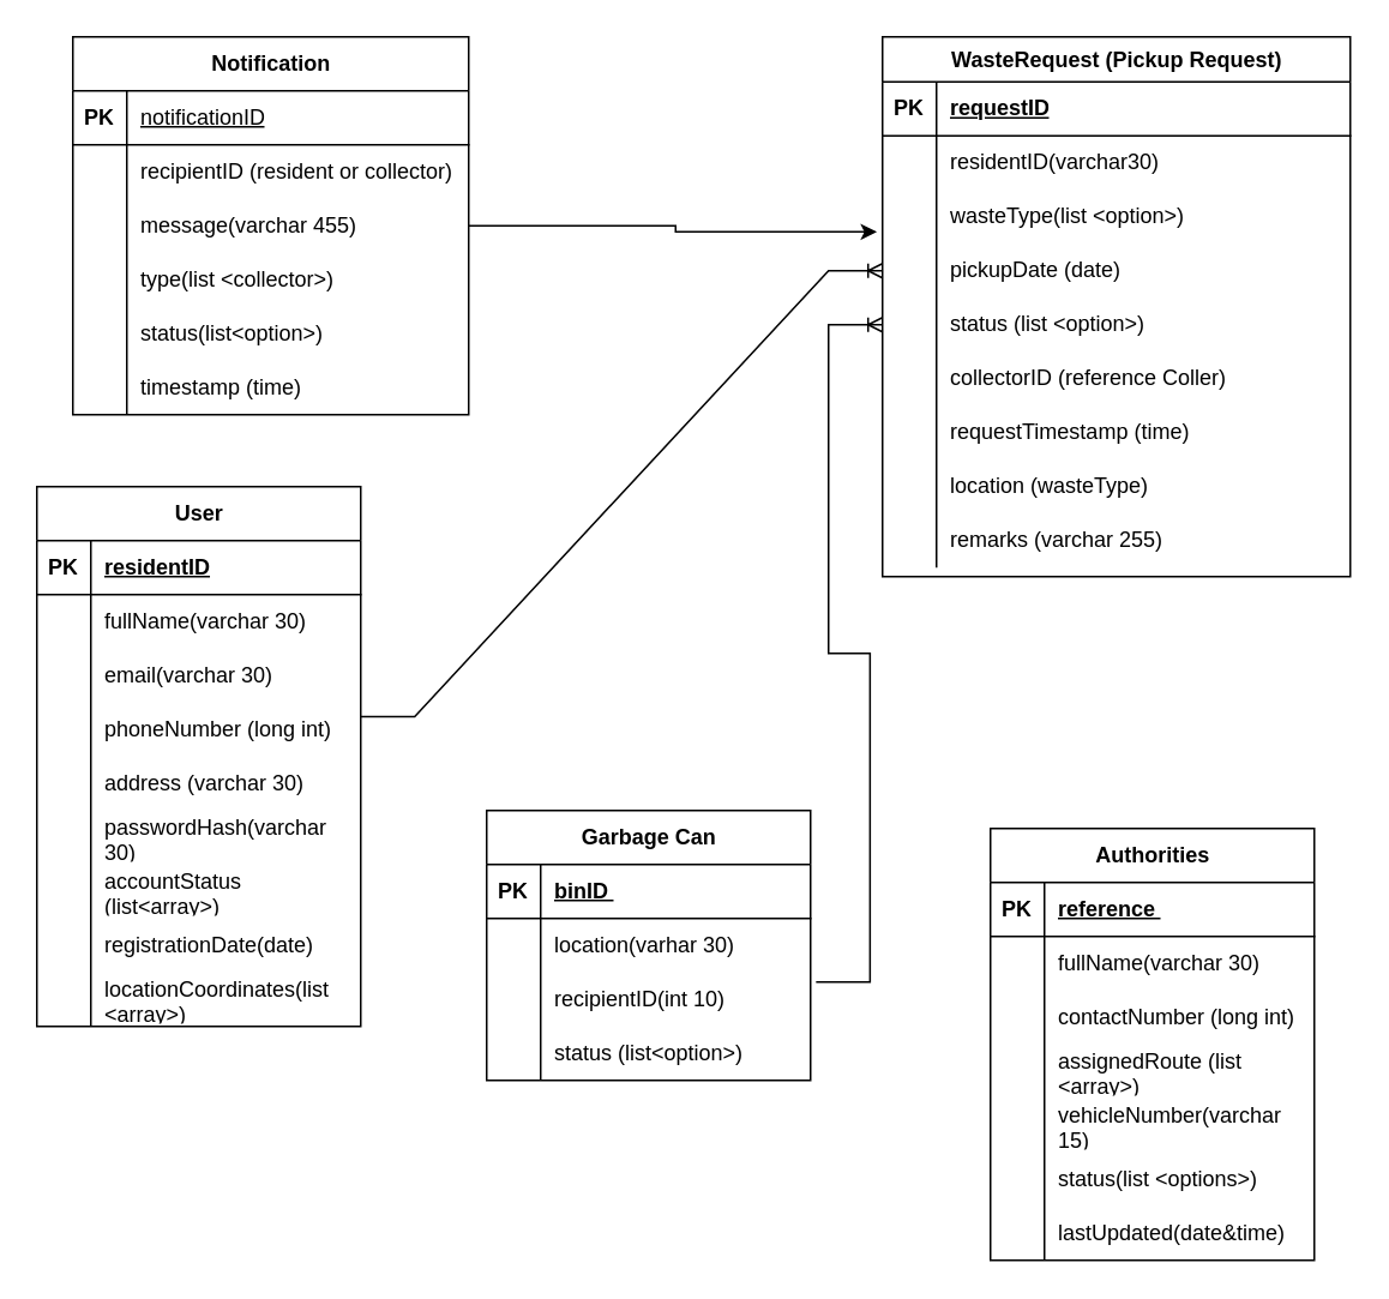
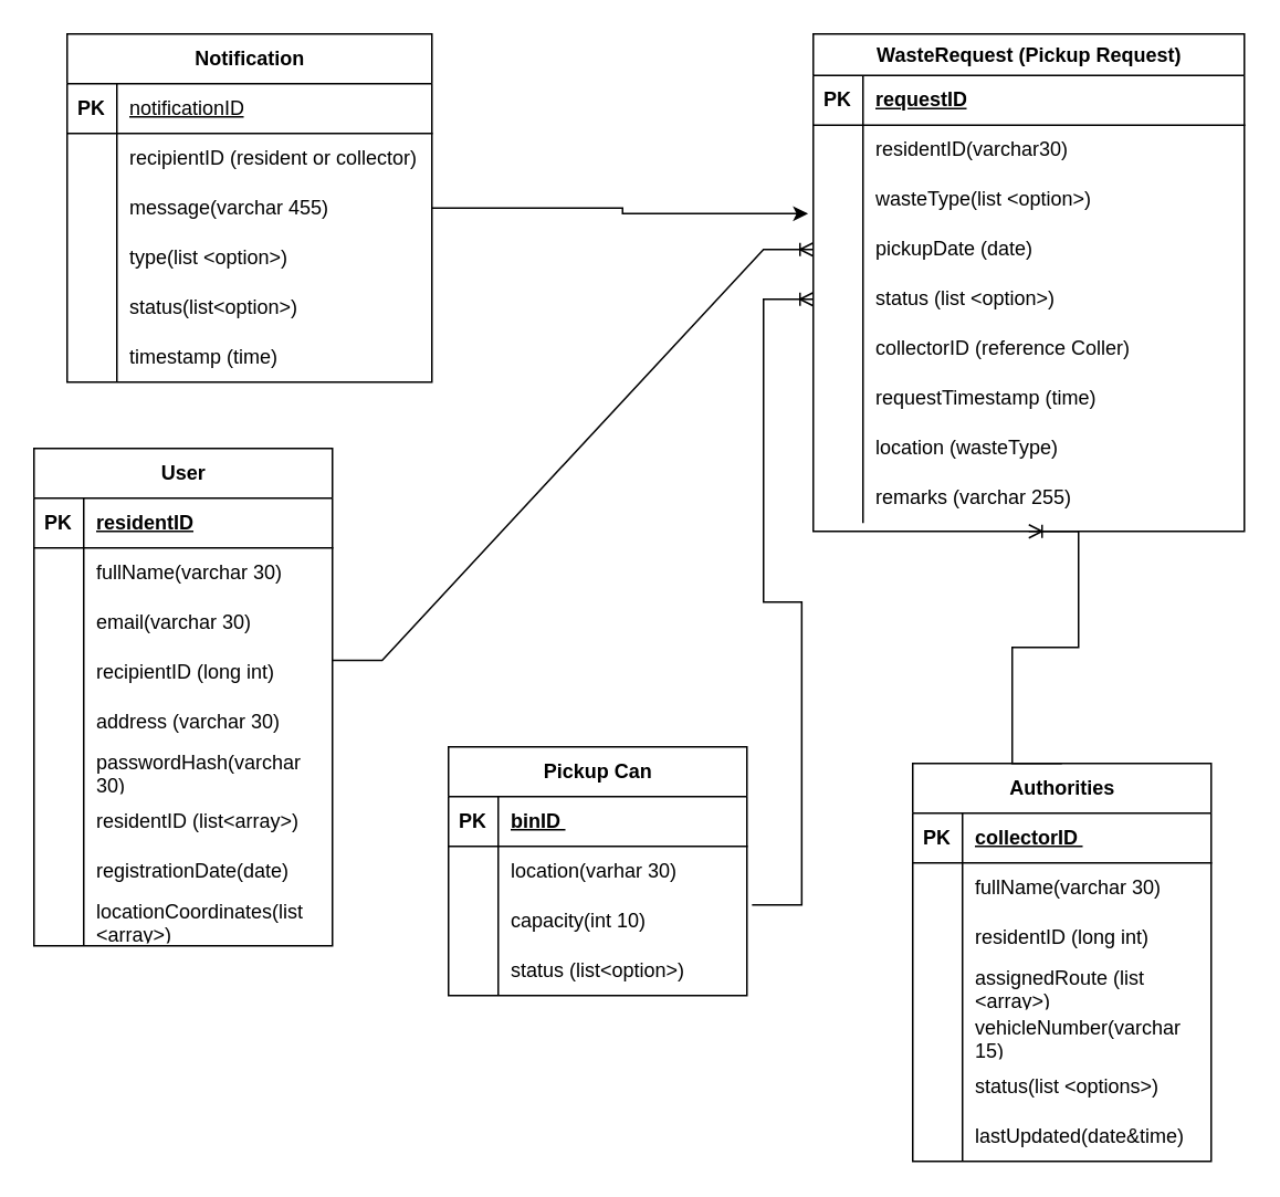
- <mxCell id="105" value="type(list &amp;lt;collector&amp;gt;)" style="shape=partialRectangle;connectable=0;fillColor=none;top=0;left=0;bottom=0;right=0;align=left;spacingLeft=6;overflow=hidden;whiteSpace=wrap;html=1;" parent="103" vertex="1"><mxGeometry x="30" width="190" height="30" as="geometry"><mxRectangle width="190" height="30" as="alternateBounds" /></mxGeometry></mxCell>
+ <mxCell id="105" value="type(list &amp;lt;option&amp;gt;)" style="shape=partialRectangle;connectable=0;fillColor=none;top=0;left=0;bottom=0;right=0;align=left;spacingLeft=6;overflow=hidden;whiteSpace=wrap;html=1;" parent="103" vertex="1"><mxGeometry x="30" width="190" height="30" as="geometry"><mxRectangle width="190" height="30" as="alternateBounds" /></mxGeometry></mxCell>
+ <mxCell id="113" value="" style="edgeStyle=entityRelationEdgeStyle;fontSize=12;html=1;endArrow=ERoneToMany;rounded=0;exitX=0.5;exitY=0;exitDx=0;exitDy=0;entryX=0.5;entryY=1;entryDx=0;entryDy=0;" parent="1" source="30" target="52" edge="1"><mxGeometry width="100" height="100" relative="1" as="geometry"><mxPoint x="690" y="830" as="sourcePoint" /><mxPoint x="520" y="800" as="targetPoint" /></mxGeometry></mxCell>
- <mxCell id="14" value="phoneNumber (long int)" style="shape=partialRectangle;connectable=0;fillColor=none;top=0;left=0;bottom=0;right=0;align=left;spacingLeft=6;overflow=hidden;whiteSpace=wrap;html=1;" parent="12" vertex="1"><mxGeometry x="30" width="150" height="30" as="geometry"><mxRectangle width="150" height="30" as="alternateBounds" /></mxGeometry></mxCell>
+ <mxCell id="14" value="recipientID (long int)" style="shape=partialRectangle;connectable=0;fillColor=none;top=0;left=0;bottom=0;right=0;align=left;spacingLeft=6;overflow=hidden;whiteSpace=wrap;html=1;" parent="12" vertex="1"><mxGeometry x="30" width="150" height="30" as="geometry"><mxRectangle width="150" height="30" as="alternateBounds" /></mxGeometry></mxCell>
- <mxCell id="80" value="Garbage Can" style="shape=table;startSize=30;container=1;collapsible=1;childLayout=tableLayout;fixedRows=1;rowLines=0;fontStyle=1;align=center;resizeLast=1;html=1;" parent="1" vertex="1"><mxGeometry x="270" y="450" width="180" height="150" as="geometry" /></mxCell>
+ <mxCell id="80" value="Pickup Can" style="shape=table;startSize=30;container=1;collapsible=1;childLayout=tableLayout;fixedRows=1;rowLines=0;fontStyle=1;align=center;resizeLast=1;html=1;" parent="1" vertex="1"><mxGeometry x="270" y="450" width="180" height="150" as="geometry" /></mxCell>
- <mxCell id="23" value="accountStatus (list&amp;lt;array&amp;gt;)" style="shape=partialRectangle;connectable=0;fillColor=none;top=0;left=0;bottom=0;right=0;align=left;spacingLeft=6;overflow=hidden;whiteSpace=wrap;html=1;" parent="21" vertex="1"><mxGeometry x="30" width="150" height="30" as="geometry"><mxRectangle width="150" height="30" as="alternateBounds" /></mxGeometry></mxCell>
+ <mxCell id="23" value="residentID (list&amp;lt;array&amp;gt;)" style="shape=partialRectangle;connectable=0;fillColor=none;top=0;left=0;bottom=0;right=0;align=left;spacingLeft=6;overflow=hidden;whiteSpace=wrap;html=1;" parent="21" vertex="1"><mxGeometry x="30" width="150" height="30" as="geometry"><mxRectangle width="150" height="30" as="alternateBounds" /></mxGeometry></mxCell>
- <mxCell id="33" value="reference&amp;nbsp;" style="shape=partialRectangle;connectable=0;fillColor=none;top=0;left=0;bottom=0;right=0;align=left;spacingLeft=6;fontStyle=5;overflow=hidden;whiteSpace=wrap;html=1;" parent="31" vertex="1"><mxGeometry x="30" width="150" height="30" as="geometry"><mxRectangle width="150" height="30" as="alternateBounds" /></mxGeometry></mxCell>
+ <mxCell id="33" value="collectorID&amp;nbsp;" style="shape=partialRectangle;connectable=0;fillColor=none;top=0;left=0;bottom=0;right=0;align=left;spacingLeft=6;fontStyle=5;overflow=hidden;whiteSpace=wrap;html=1;" parent="31" vertex="1"><mxGeometry x="30" width="150" height="30" as="geometry"><mxRectangle width="150" height="30" as="alternateBounds" /></mxGeometry></mxCell>
- <mxCell id="89" value="recipientID(int 10)" style="shape=partialRectangle;connectable=0;fillColor=none;top=0;left=0;bottom=0;right=0;align=left;spacingLeft=6;overflow=hidden;whiteSpace=wrap;html=1;" parent="87" vertex="1"><mxGeometry x="30" width="150" height="30" as="geometry"><mxRectangle width="150" height="30" as="alternateBounds" /></mxGeometry></mxCell>
+ <mxCell id="89" value="capacity(int 10)" style="shape=partialRectangle;connectable=0;fillColor=none;top=0;left=0;bottom=0;right=0;align=left;spacingLeft=6;overflow=hidden;whiteSpace=wrap;html=1;" parent="87" vertex="1"><mxGeometry x="30" width="150" height="30" as="geometry"><mxRectangle width="150" height="30" as="alternateBounds" /></mxGeometry></mxCell>
- <mxCell id="39" value="contactNumber (long int)" style="shape=partialRectangle;connectable=0;fillColor=none;top=0;left=0;bottom=0;right=0;align=left;spacingLeft=6;overflow=hidden;whiteSpace=wrap;html=1;" parent="37" vertex="1"><mxGeometry x="30" width="150" height="30" as="geometry"><mxRectangle width="150" height="30" as="alternateBounds" /></mxGeometry></mxCell>
+ <mxCell id="39" value="residentID (long int)" style="shape=partialRectangle;connectable=0;fillColor=none;top=0;left=0;bottom=0;right=0;align=left;spacingLeft=6;overflow=hidden;whiteSpace=wrap;html=1;" parent="37" vertex="1"><mxGeometry x="30" width="150" height="30" as="geometry"><mxRectangle width="150" height="30" as="alternateBounds" /></mxGeometry></mxCell>
